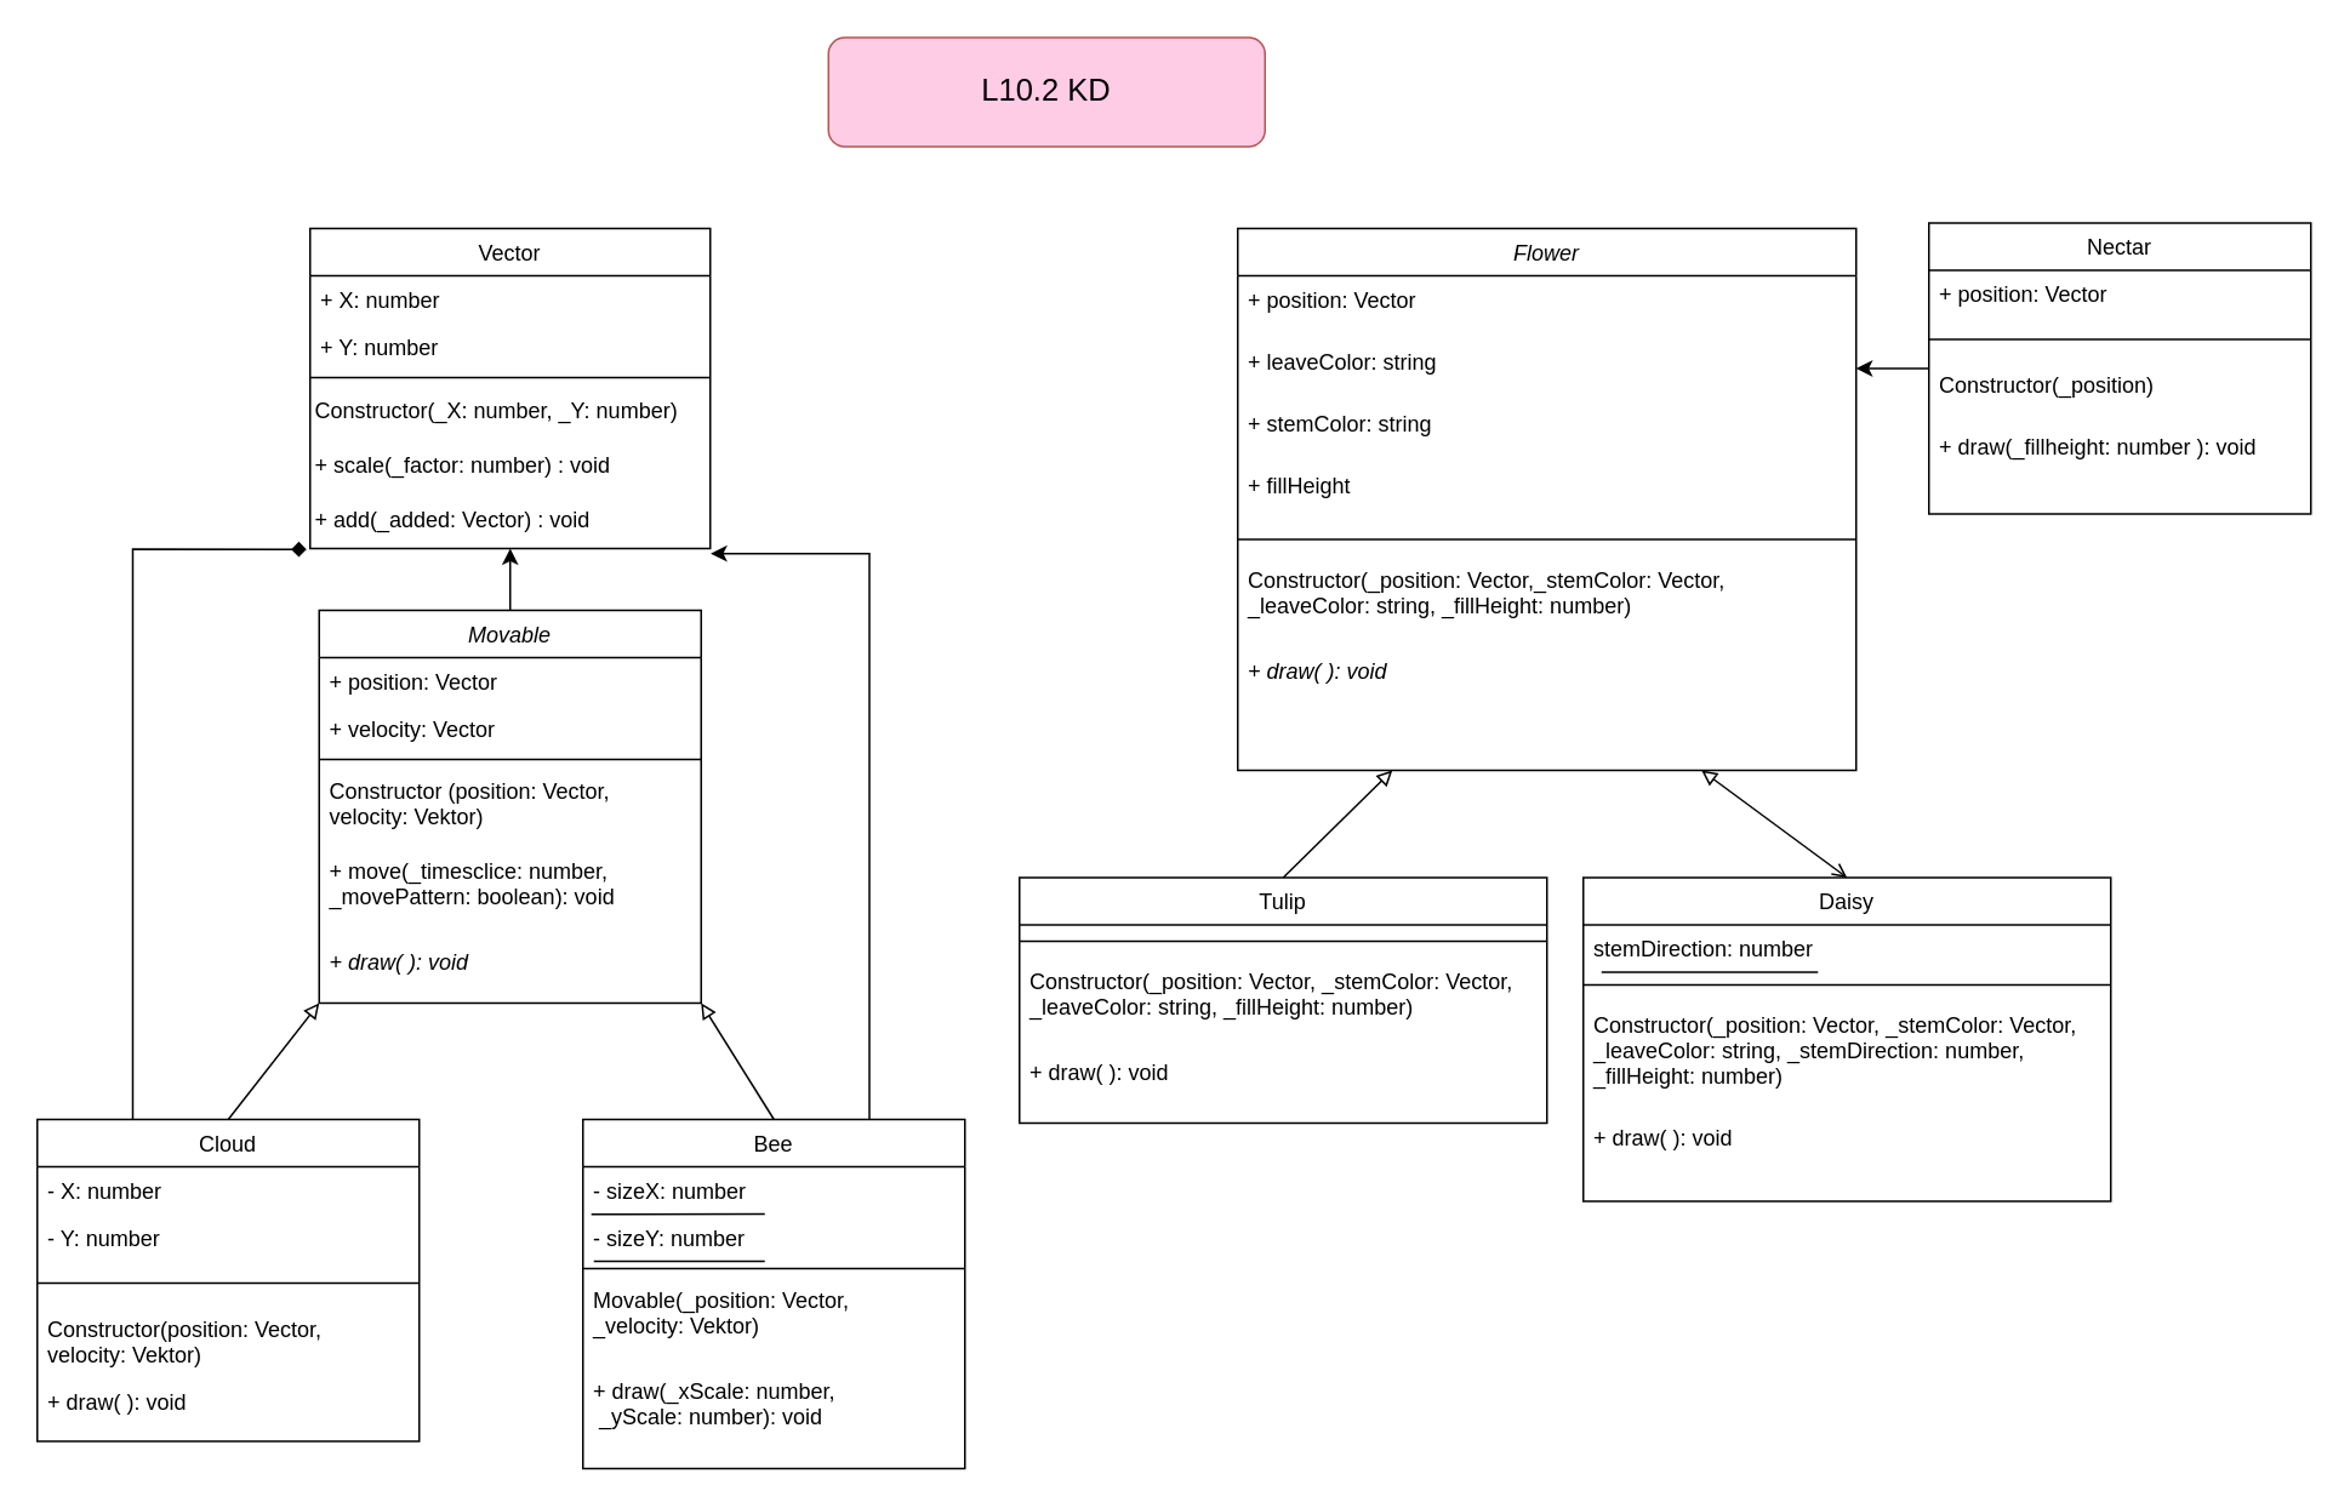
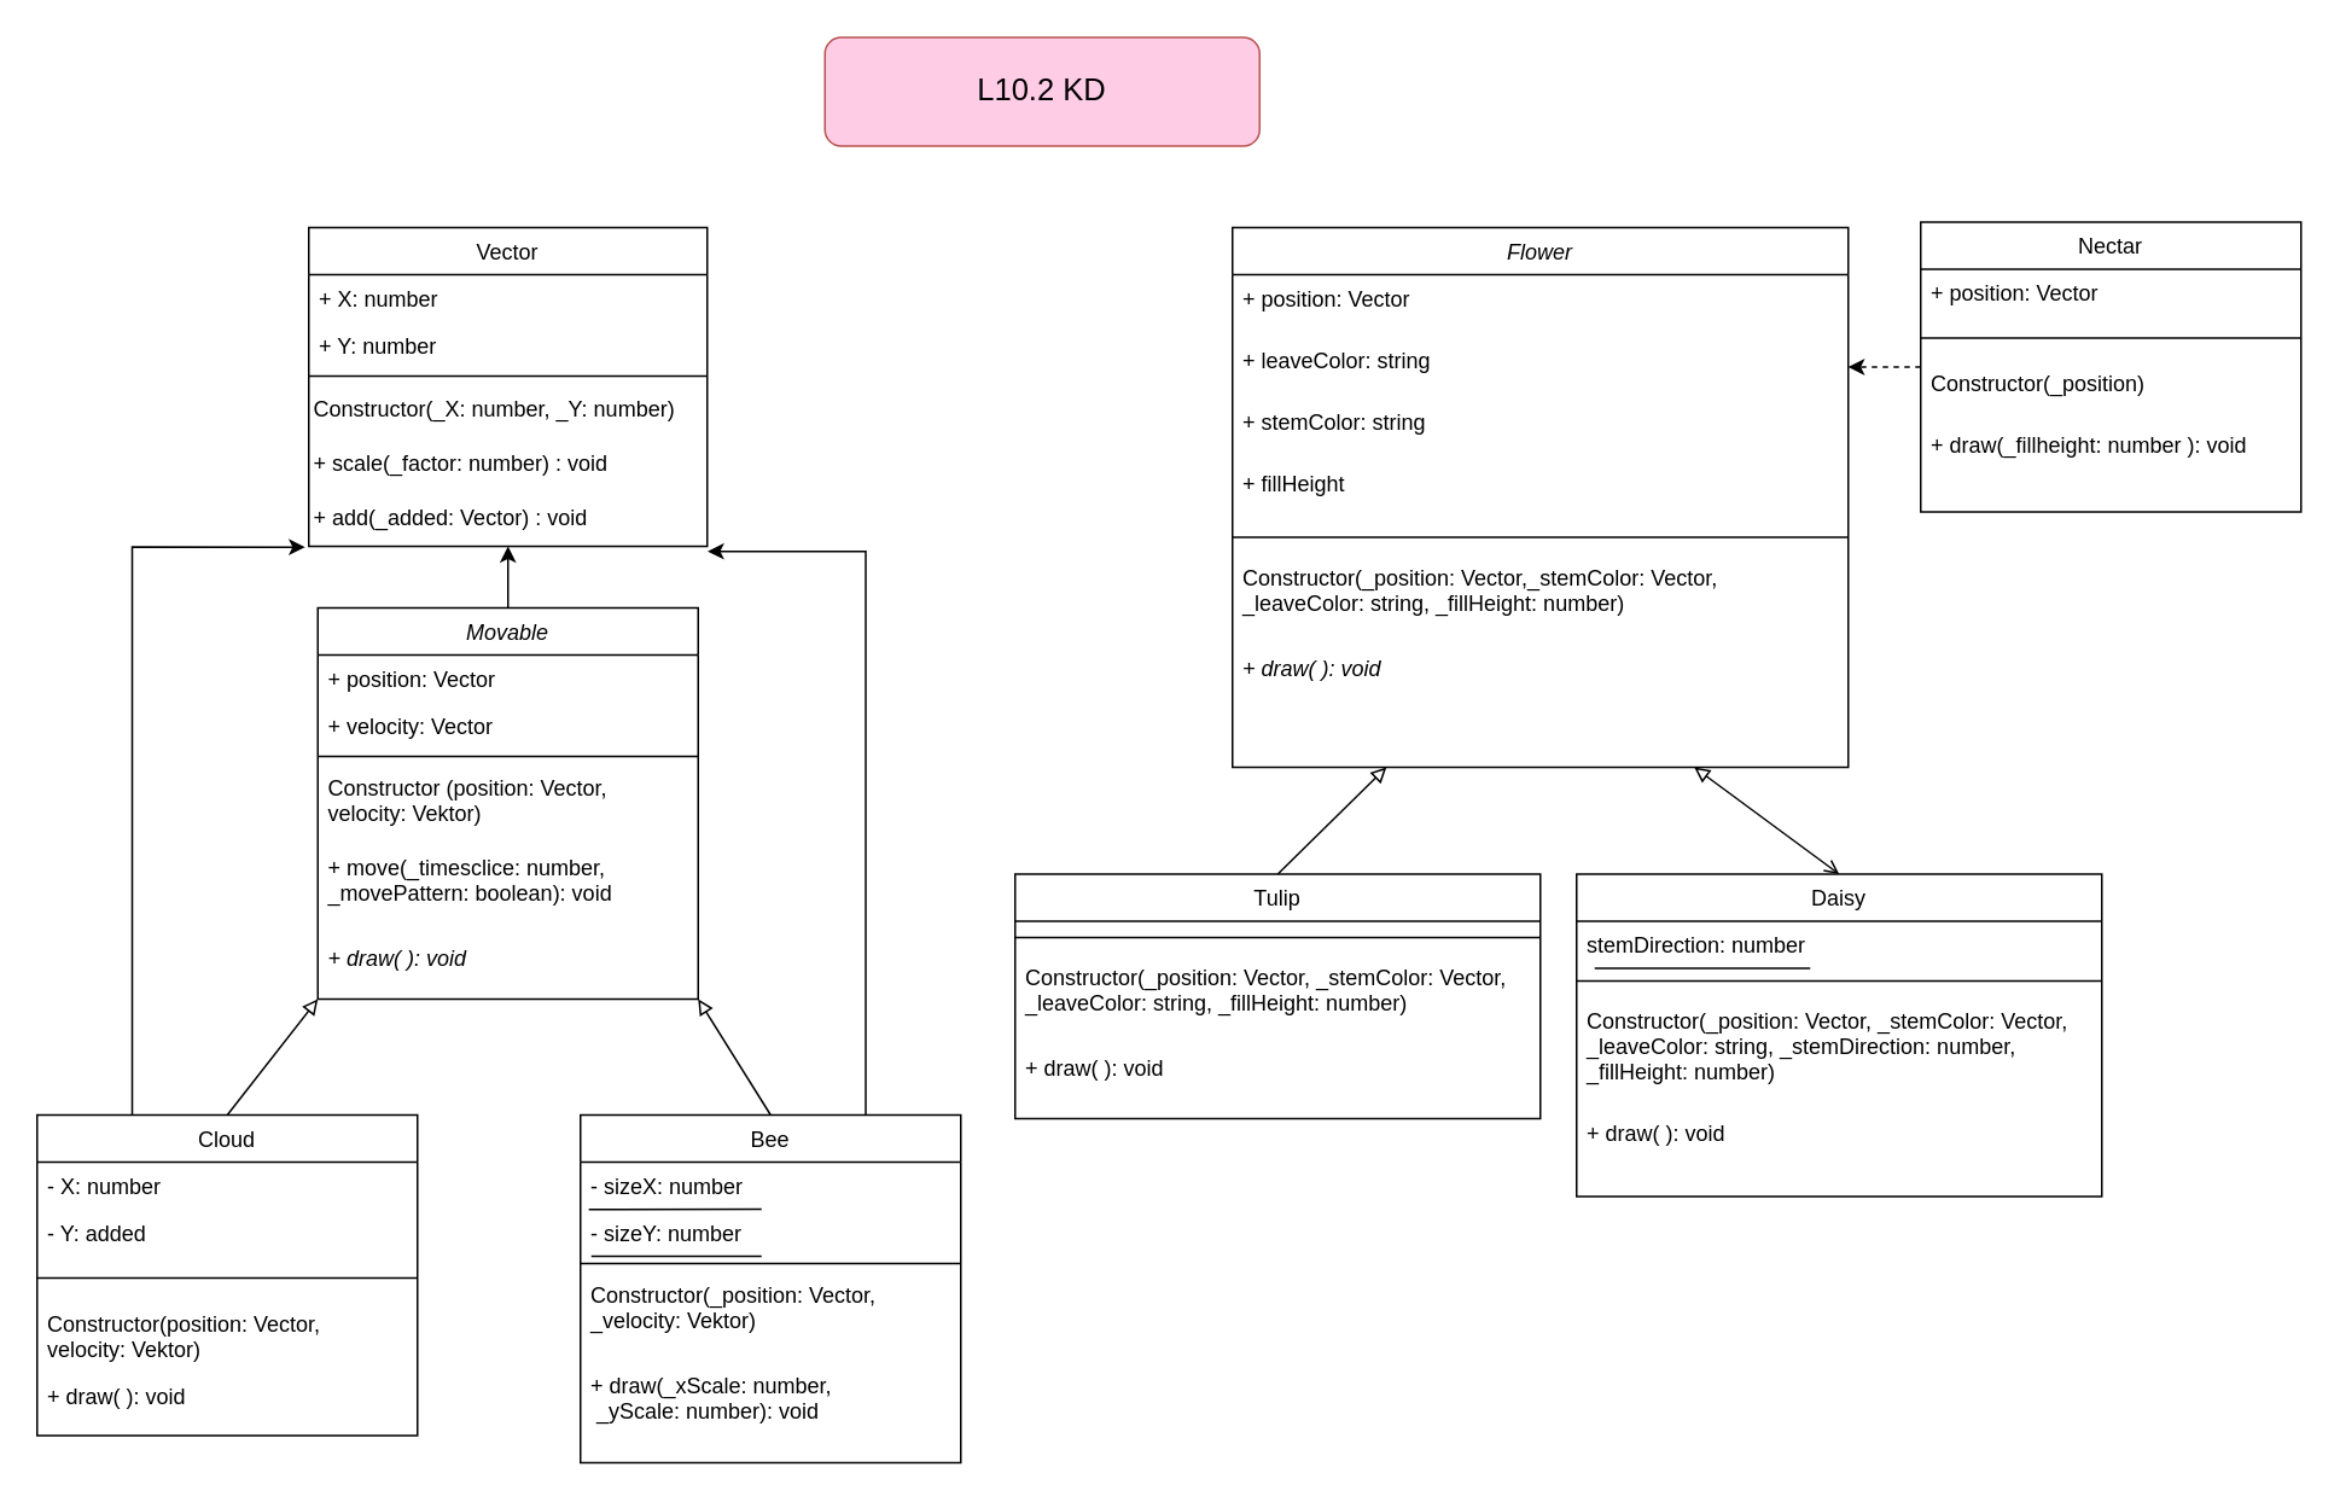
- <mxCell id="43" style="edgeStyle=orthogonalEdgeStyle;rounded=0;orthogonalLoop=1;jettySize=auto;html=1;" edge="1" parent="1" source="44" target="37"><mxGeometry relative="1" as="geometry" /></mxCell>
+ <mxCell id="43" style="edgeStyle=orthogonalEdgeStyle;rounded=0;orthogonalLoop=1;jettySize=auto;html=1;dashed=1;" edge="1" parent="1" source="44" target="37"><mxGeometry relative="1" as="geometry" /></mxCell>
- <mxCell id="2" style="edgeStyle=orthogonalEdgeStyle;rounded=0;orthogonalLoop=1;jettySize=auto;html=1;entryX=-0.009;entryY=1.014;entryDx=0;entryDy=0;entryPerimeter=0;exitX=0.25;exitY=0;exitDx=0;exitDy=0;endArrow=diamond;" edge="1" parent="1" source="3" target="24"><mxGeometry relative="1" as="geometry"><Array as="points"><mxPoint x="73" y="301" /></Array></mxGeometry></mxCell>
+ <mxCell id="2" style="edgeStyle=orthogonalEdgeStyle;rounded=0;orthogonalLoop=1;jettySize=auto;html=1;entryX=-0.009;entryY=1.014;entryDx=0;entryDy=0;entryPerimeter=0;exitX=0.25;exitY=0;exitDx=0;exitDy=0;" edge="1" parent="1" source="3" target="24"><mxGeometry relative="1" as="geometry"><Array as="points"><mxPoint x="73" y="301" /></Array></mxGeometry></mxCell>
- <mxCell id="5" value="- Y: number" style="text;align=left;verticalAlign=top;spacingLeft=4;spacingRight=4;overflow=hidden;rotatable=0;points=[[0,0.5],[1,0.5]];portConstraint=eastwest;rounded=0;shadow=0;html=0;" vertex="1" parent="3"><mxGeometry y="52" width="210" height="26" as="geometry" /></mxCell>
+ <mxCell id="5" value="- Y: added" style="text;align=left;verticalAlign=top;spacingLeft=4;spacingRight=4;overflow=hidden;rotatable=0;points=[[0,0.5],[1,0.5]];portConstraint=eastwest;rounded=0;shadow=0;html=0;" vertex="1" parent="3"><mxGeometry y="52" width="210" height="26" as="geometry" /></mxCell>
- <mxCell id="15" value="Movable(_position: Vector, &#10;_velocity: Vektor)" style="text;align=left;verticalAlign=top;spacingLeft=4;spacingRight=4;overflow=hidden;rotatable=0;points=[[0,0.5],[1,0.5]];portConstraint=eastwest;" parent="10" vertex="1"><mxGeometry y="86" width="210" height="50" as="geometry" /></mxCell>
+ <mxCell id="15" value="Constructor(_position: Vector, &#10;_velocity: Vektor)" style="text;align=left;verticalAlign=top;spacingLeft=4;spacingRight=4;overflow=hidden;rotatable=0;points=[[0,0.5],[1,0.5]];portConstraint=eastwest;" parent="10" vertex="1"><mxGeometry y="86" width="210" height="50" as="geometry" /></mxCell>
